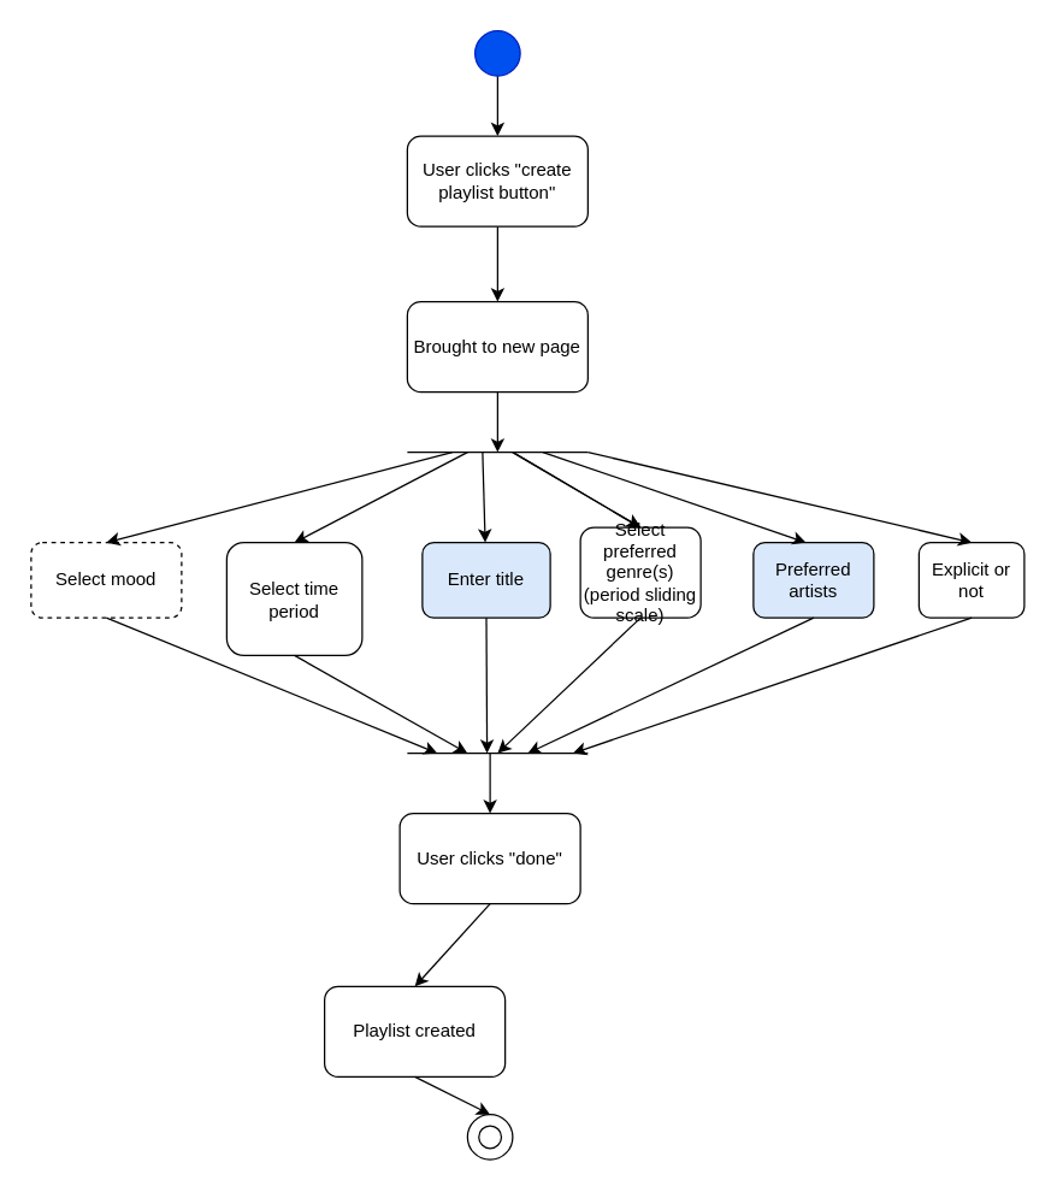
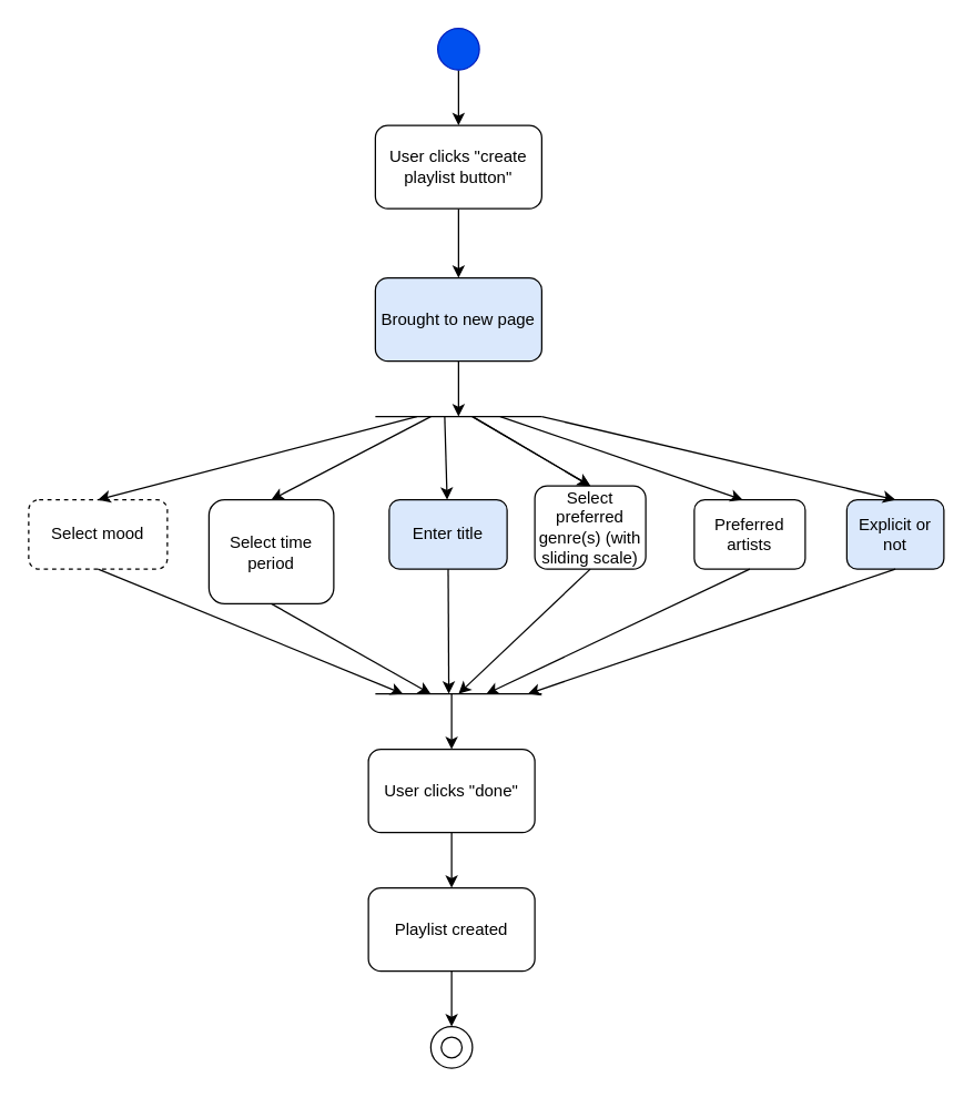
- <mxCell id="6" value="Brought to new page" style="rounded=1;whiteSpace=wrap;html=1;" vertex="1" parent="1"><mxGeometry x="270" y="200" width="120" height="60" as="geometry" /></mxCell>
+ <mxCell id="6" value="Brought to new page" style="rounded=1;whiteSpace=wrap;html=1;fillColor=#dae8fc;" vertex="1" parent="1"><mxGeometry x="270" y="200" width="120" height="60" as="geometry" /></mxCell>
- <mxCell id="10" value="Select preferred genre(s) (period sliding scale)" style="rounded=1;whiteSpace=wrap;html=1;" vertex="1" parent="1"><mxGeometry x="385" y="350" width="80" height="60" as="geometry" /></mxCell>
+ <mxCell id="10" value="Select preferred genre(s) (with sliding scale)" style="rounded=1;whiteSpace=wrap;html=1;" vertex="1" parent="1"><mxGeometry x="385" y="350" width="80" height="60" as="geometry" /></mxCell>
- <mxCell id="11" value="Preferred artists" style="rounded=1;whiteSpace=wrap;html=1;fillColor=#dae8fc;" vertex="1" parent="1"><mxGeometry x="500" y="360" width="80" height="50" as="geometry" /></mxCell>
+ <mxCell id="11" value="Preferred artists" style="rounded=1;whiteSpace=wrap;html=1;" vertex="1" parent="1"><mxGeometry x="500" y="360" width="80" height="50" as="geometry" /></mxCell>
- <mxCell id="12" value="Explicit or not" style="rounded=1;whiteSpace=wrap;html=1;" vertex="1" parent="1"><mxGeometry x="610" y="360" width="70" height="50" as="geometry" /></mxCell>
+ <mxCell id="12" value="Explicit or not" style="rounded=1;whiteSpace=wrap;html=1;fillColor=#dae8fc;" vertex="1" parent="1"><mxGeometry x="610" y="360" width="70" height="50" as="geometry" /></mxCell>
- <mxCell id="30" value="Playlist created" style="rounded=1;whiteSpace=wrap;html=1;" vertex="1" parent="1"><mxGeometry x="215" y="655" width="120" height="60" as="geometry" /></mxCell>
+ <mxCell id="30" value="Playlist created" style="rounded=1;whiteSpace=wrap;html=1;" vertex="1" parent="1"><mxGeometry x="265" y="640" width="120" height="60" as="geometry" /></mxCell>
